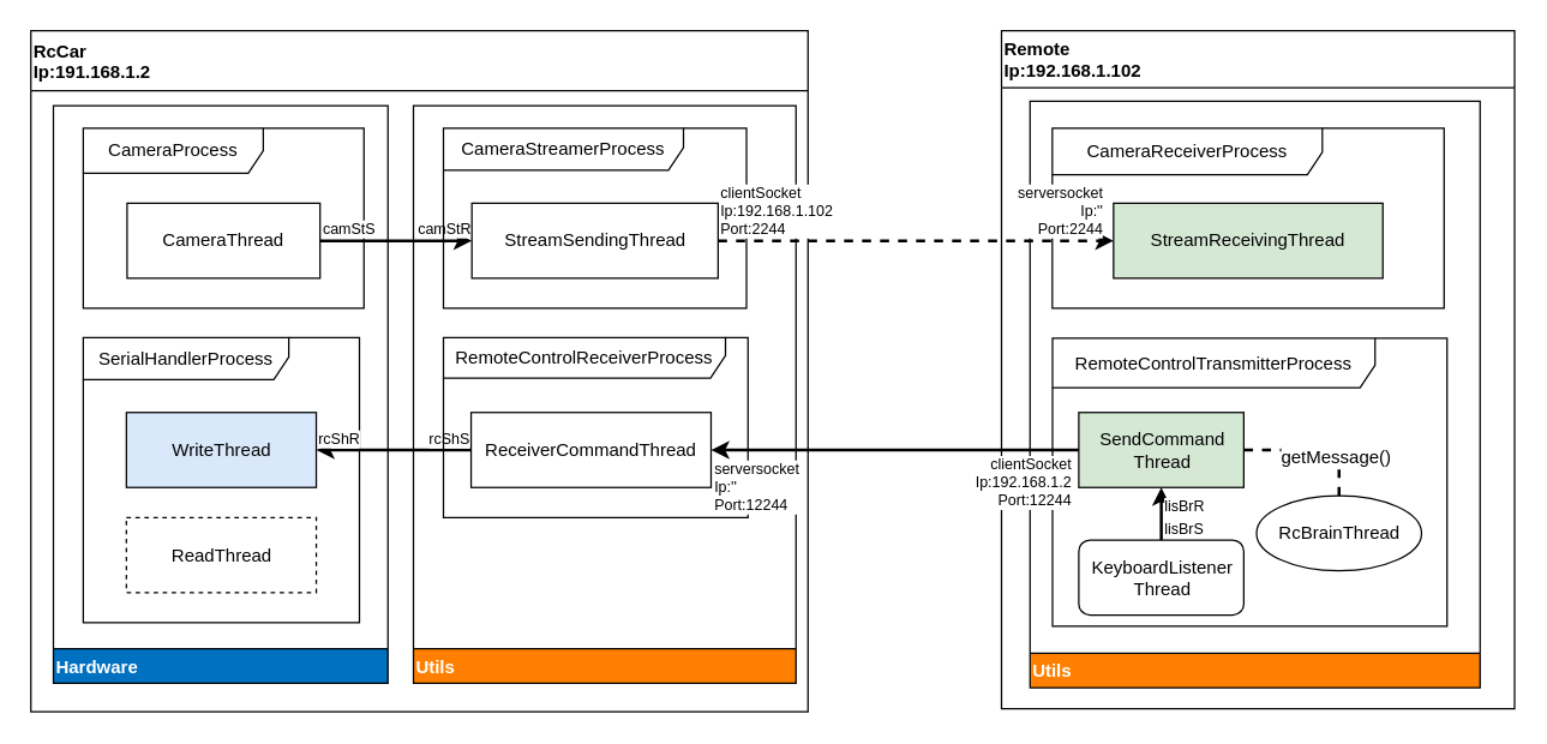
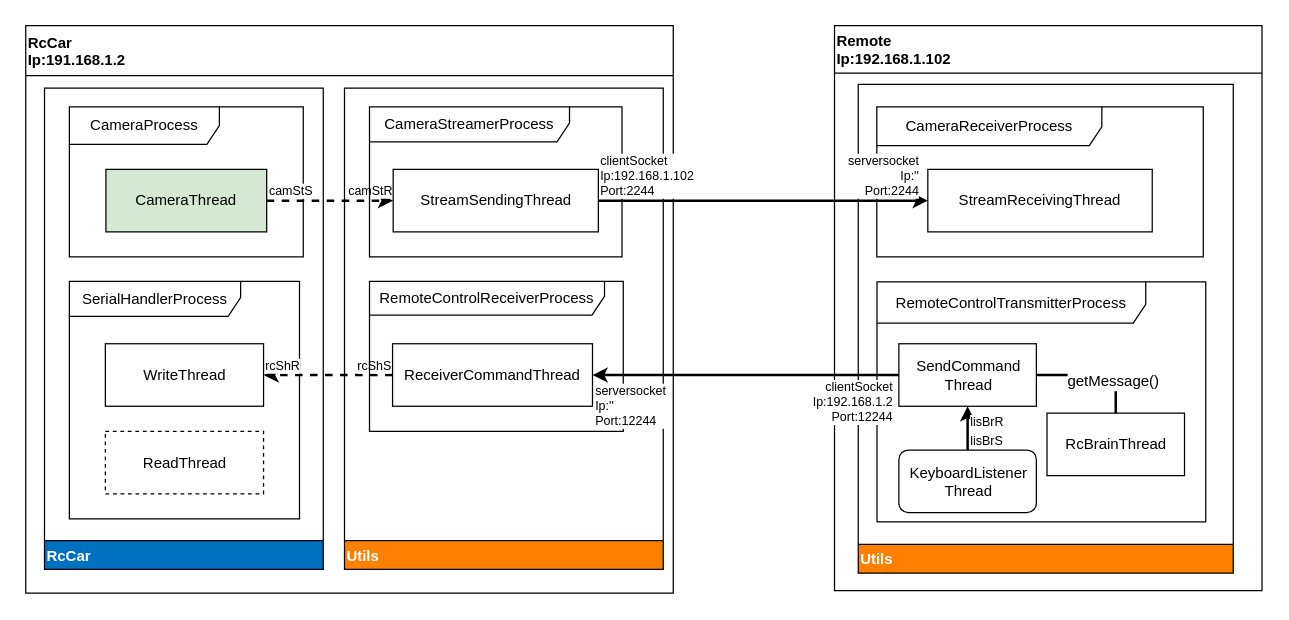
- <mxCell id="7" value="CameraThread" style="html=1;" vertex="1" parent="5"><mxGeometry x="29.234" y="50" width="128.631" height="50" as="geometry" /></mxCell>
+ <mxCell id="7" value="CameraThread" style="html=1;fillColor=#d5e8d4;" vertex="1" parent="5"><mxGeometry x="29.234" y="50" width="128.631" height="50" as="geometry" /></mxCell>
- <mxCell id="12" value="" style="endArrow=classic;html=1;edgeStyle=orthogonalEdgeStyle;strokeColor=#000000;strokeWidth=2;endFill=1;rounded=0;" edge="1" parent="2" source="7" target="24"><mxGeometry relative="1" as="geometry"><mxPoint x="437" y="105" as="sourcePoint" /><mxPoint x="552" y="105" as="targetPoint" /></mxGeometry></mxCell>
+ <mxCell id="12" value="" style="endArrow=classic;html=1;edgeStyle=orthogonalEdgeStyle;strokeColor=#000000;strokeWidth=2;endFill=1;rounded=0;dashed=1;" edge="1" parent="2" source="7" target="24"><mxGeometry relative="1" as="geometry"><mxPoint x="437" y="105" as="sourcePoint" /><mxPoint x="552" y="105" as="targetPoint" /></mxGeometry></mxCell>
- <mxCell id="43" value="" style="endArrow=classic;html=1;edgeStyle=orthogonalEdgeStyle;strokeColor=#000000;strokeWidth=2;endFill=1;rounded=0;dashed=1;" edge="1" parent="1" source="24" target="29"><mxGeometry relative="1" as="geometry"><mxPoint x="722" y="214" as="sourcePoint" /><mxPoint x="837" y="214" as="targetPoint" /></mxGeometry></mxCell>
+ <mxCell id="43" value="" style="endArrow=classic;html=1;edgeStyle=orthogonalEdgeStyle;strokeColor=#000000;strokeWidth=2;endFill=1;rounded=0;" edge="1" parent="1" source="24" target="29"><mxGeometry relative="1" as="geometry"><mxPoint x="722" y="214" as="sourcePoint" /><mxPoint x="837" y="214" as="targetPoint" /></mxGeometry></mxCell>
- <mxCell id="29" value="StreamReceivingThread" style="html=1;fillColor=#d5e8d4;" vertex="1" parent="27"><mxGeometry x="40.803" y="50" width="179.534" height="50" as="geometry" /></mxCell>
+ <mxCell id="29" value="StreamReceivingThread" style="html=1;" vertex="1" parent="27"><mxGeometry x="40.803" y="50" width="179.534" height="50" as="geometry" /></mxCell>
- <mxCell id="11" value="WriteThread" style="html=1;fillColor=#dae8fc;" vertex="1" parent="8"><mxGeometry x="28.766" y="50" width="126.569" height="50" as="geometry" /></mxCell>
+ <mxCell id="11" value="WriteThread" style="html=1;" vertex="1" parent="8"><mxGeometry x="28.766" y="50" width="126.569" height="50" as="geometry" /></mxCell>
- <mxCell id="15" value="" style="endArrow=classic;html=1;edgeStyle=orthogonalEdgeStyle;strokeColor=#000000;strokeWidth=2;endFill=1;rounded=0;entryX=1;entryY=0.5;entryDx=0;entryDy=0;exitX=0;exitY=0.5;exitDx=0;exitDy=0;" edge="1" parent="2" source="21" target="11"><mxGeometry relative="1" as="geometry"><mxPoint x="302" y="390" as="sourcePoint" /><mxPoint x="417" y="390" as="targetPoint" /></mxGeometry></mxCell>
+ <mxCell id="15" value="" style="endArrow=classic;html=1;edgeStyle=orthogonalEdgeStyle;strokeColor=#000000;strokeWidth=2;endFill=1;rounded=0;entryX=1;entryY=0.5;entryDx=0;entryDy=0;exitX=0;exitY=0.5;exitDx=0;exitDy=0;dashed=1;" edge="1" parent="2" source="21" target="11"><mxGeometry relative="1" as="geometry"><mxPoint x="302" y="390" as="sourcePoint" /><mxPoint x="417" y="390" as="targetPoint" /></mxGeometry></mxCell>
- <mxCell id="32" value="&lt;div&gt;SendCommand&lt;/div&gt;&lt;div&gt;Thread&lt;/div&gt;" style="html=1;fillColor=#d5e8d4;" vertex="1" parent="30"><mxGeometry x="17.5" y="49.5" width="110" height="50" as="geometry" /></mxCell>
+ <mxCell id="32" value="&lt;div&gt;SendCommand&lt;/div&gt;&lt;div&gt;Thread&lt;/div&gt;" style="html=1;" vertex="1" parent="30"><mxGeometry x="17.5" y="49.5" width="110" height="50" as="geometry" /></mxCell>
- <mxCell id="38" value="" style="endArrow=none;endFill=0;endSize=6;html=1;strokeColor=#000000;strokeWidth=2;align=center;edgeStyle=orthogonalEdgeStyle;entryX=1;entryY=0.5;entryDx=0;entryDy=0;exitX=0.5;exitY=0;exitDx=0;exitDy=0;dashed=1;" edge="1" parent="30" source="34" target="32"><mxGeometry width="160" relative="1" as="geometry"><mxPoint x="749" y="410.5" as="sourcePoint" /><mxPoint x="460" y="549.5" as="targetPoint" /></mxGeometry></mxCell>
+ <mxCell id="38" value="" style="endArrow=none;endFill=0;endSize=6;html=1;strokeColor=#000000;strokeWidth=2;align=center;edgeStyle=orthogonalEdgeStyle;entryX=1;entryY=0.5;entryDx=0;entryDy=0;exitX=0.5;exitY=0;exitDx=0;exitDy=0;" edge="1" parent="30" source="34" target="32"><mxGeometry width="160" relative="1" as="geometry"><mxPoint x="749" y="410.5" as="sourcePoint" /><mxPoint x="460" y="549.5" as="targetPoint" /></mxGeometry></mxCell>
- <mxCell id="34" value="RcBrainThread" style="ellipse;html=1;labelBackgroundColor=#ffffff;align=center;labelBorderColor=none;" vertex="1" parent="30"><mxGeometry x="136" y="105" width="110" height="50" as="geometry" /></mxCell>
+ <mxCell id="34" value="RcBrainThread" style="html=1;labelBackgroundColor=#ffffff;align=center;labelBorderColor=none;" vertex="1" parent="30"><mxGeometry x="136" y="105" width="110" height="50" as="geometry" /></mxCell>
- <mxCell id="3" value="Hardware" style="swimlane;labelBackgroundColor=none;fillColor=#0070c0;gradientColor=none;align=left;fontColor=#FFFFFF;direction=west;" vertex="1" parent="2"><mxGeometry x="15" y="50" width="223" height="385" as="geometry"><mxRectangle x="17" y="24" width="110" height="23" as="alternateBounds" /></mxGeometry></mxCell>
+ <mxCell id="3" value="RcCar" style="swimlane;labelBackgroundColor=none;fillColor=#0070c0;gradientColor=none;align=left;fontColor=#FFFFFF;direction=west;" vertex="1" parent="2"><mxGeometry x="15" y="50" width="223" height="385" as="geometry"><mxRectangle x="17" y="24" width="110" height="23" as="alternateBounds" /></mxGeometry></mxCell>
